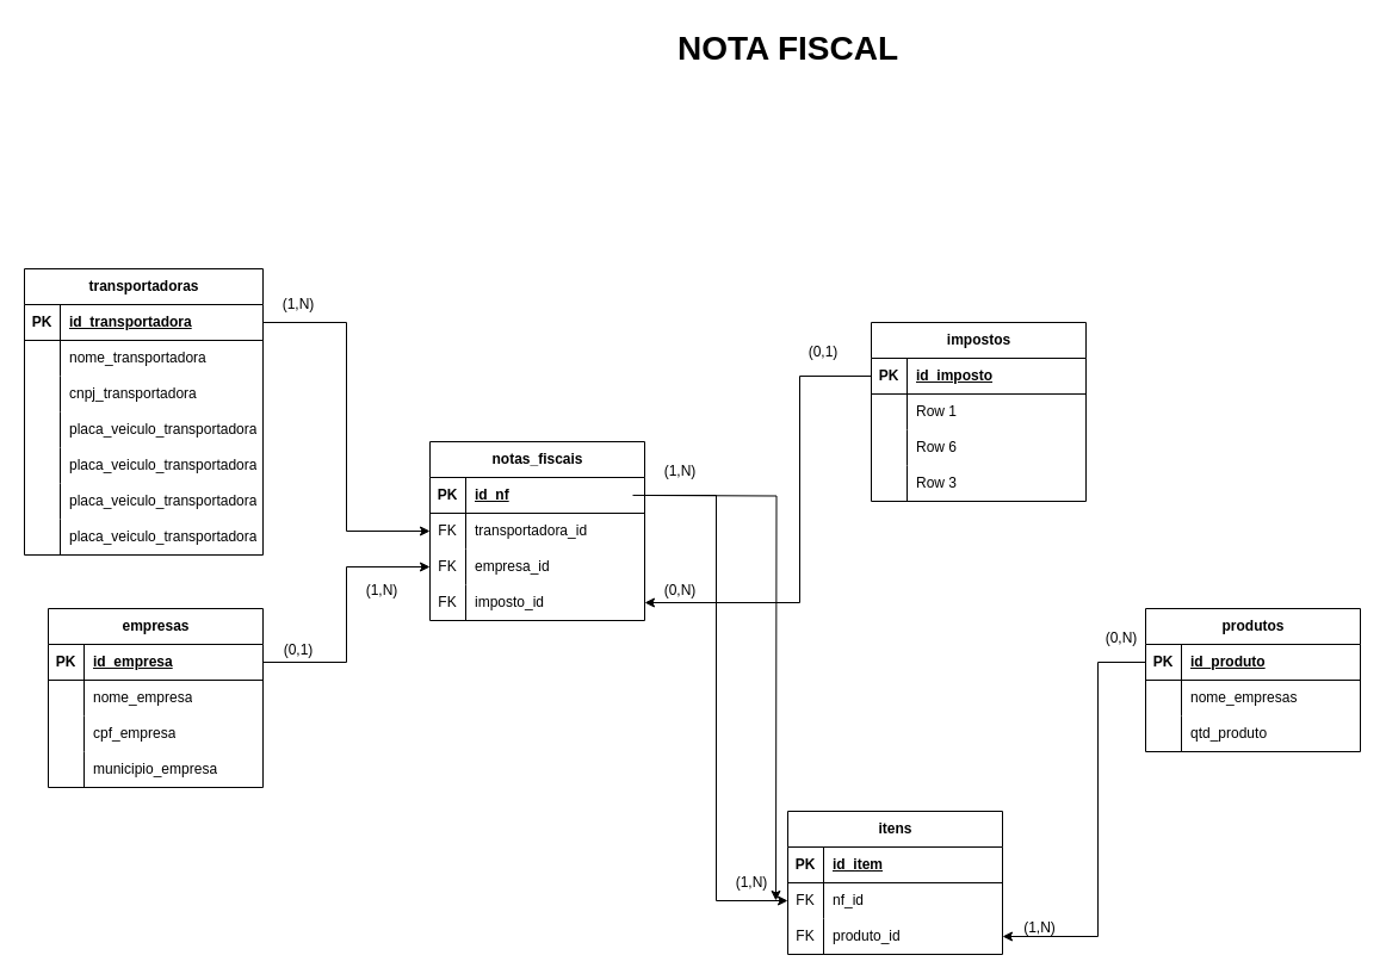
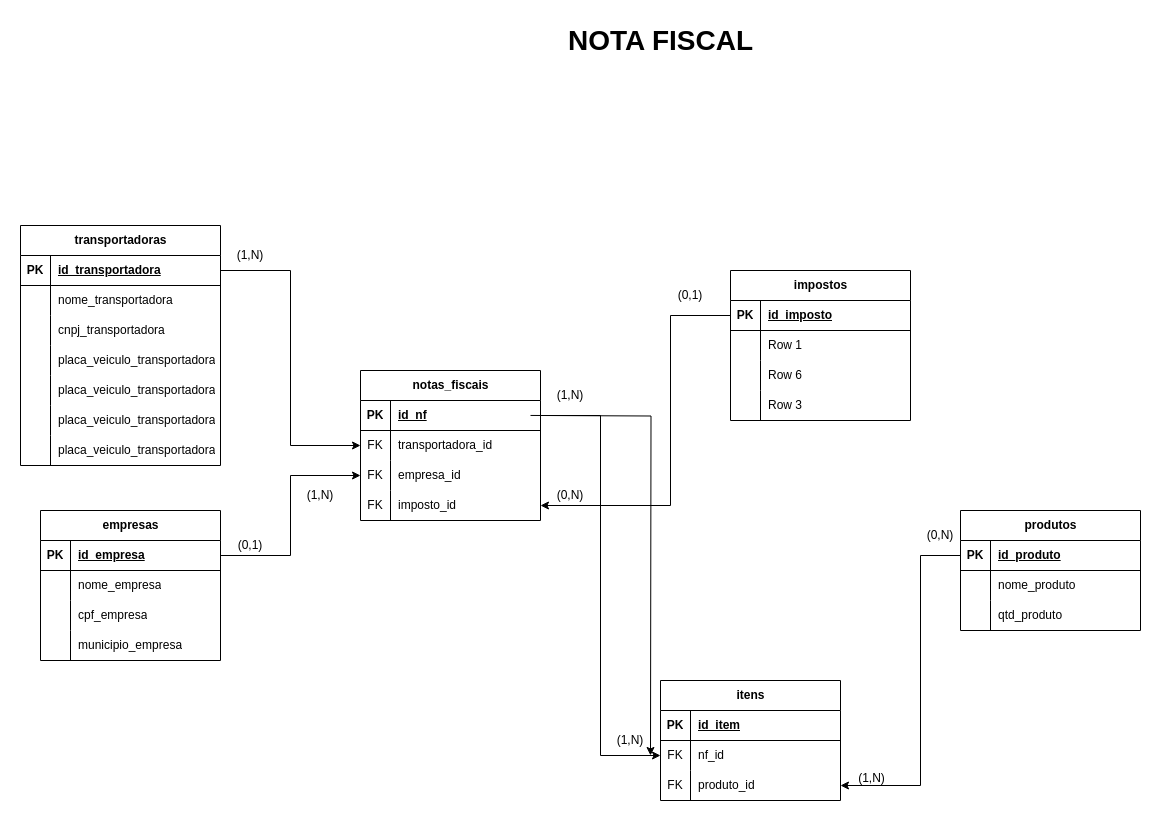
- <mxCell id="70" value="nome_empresas" style="shape=partialRectangle;connectable=0;fillColor=none;top=0;left=0;bottom=0;right=0;align=left;spacingLeft=6;overflow=hidden;whiteSpace=wrap;html=1;" vertex="1" parent="68"><mxGeometry x="30" width="150" height="30" as="geometry"><mxRectangle width="150" height="30" as="alternateBounds" /></mxGeometry></mxCell>
+ <mxCell id="70" value="nome_produto" style="shape=partialRectangle;connectable=0;fillColor=none;top=0;left=0;bottom=0;right=0;align=left;spacingLeft=6;overflow=hidden;whiteSpace=wrap;html=1;" vertex="1" parent="68"><mxGeometry x="30" width="150" height="30" as="geometry"><mxRectangle width="150" height="30" as="alternateBounds" /></mxGeometry></mxCell>
